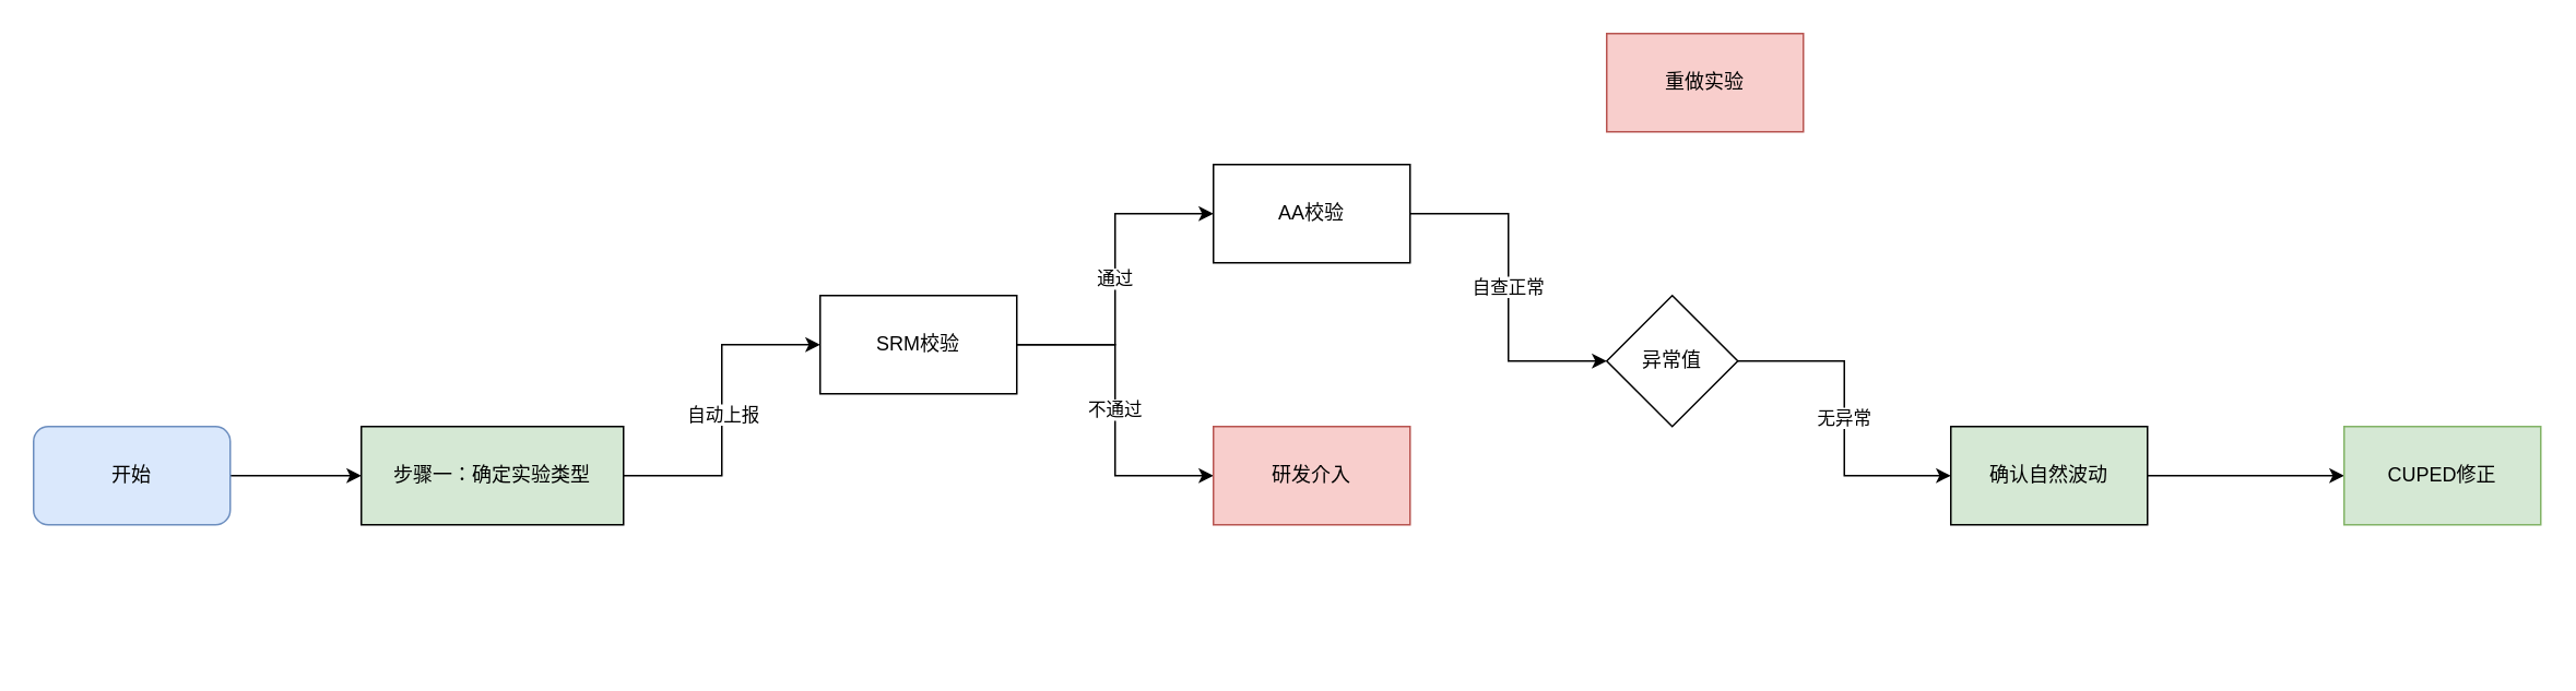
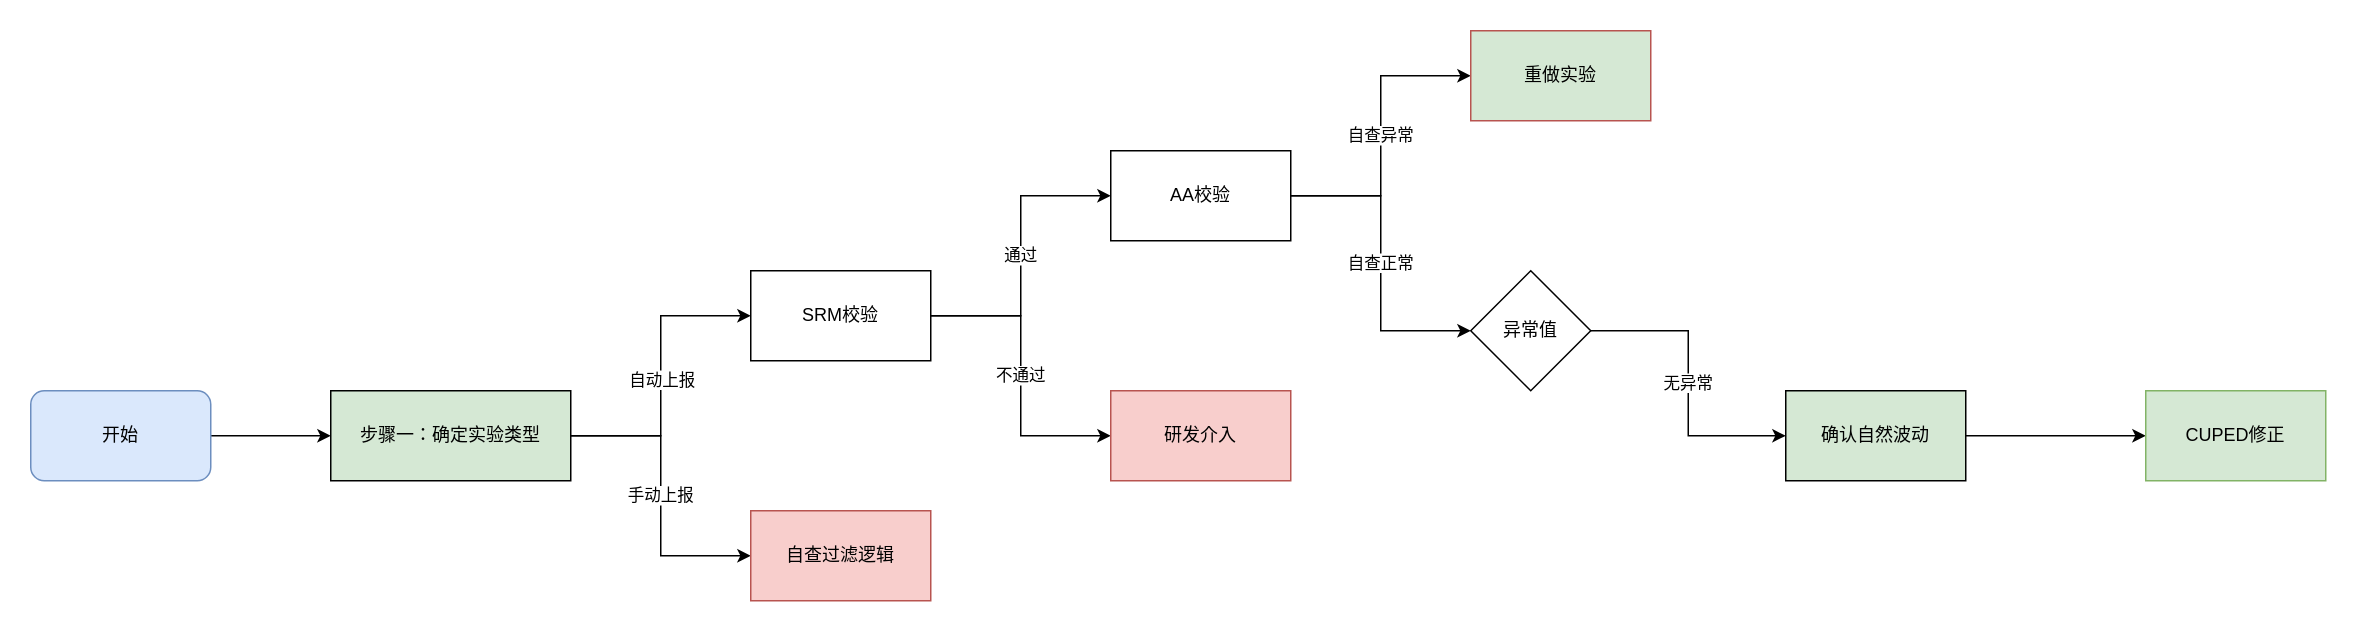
- <mxCell id="16" value="重做实验" style="rounded=0;whiteSpace=wrap;html=1;fillColor=#f8cecc;strokeColor=#b85450;" vertex="1" parent="1"><mxGeometry x="980" y="20" width="120" height="60" as="geometry" /></mxCell>
+ <mxCell id="16" value="重做实验" style="rounded=0;whiteSpace=wrap;html=1;fillColor=#d5e8d4;strokeColor=#b85450;" vertex="1" parent="1"><mxGeometry x="980" y="20" width="120" height="60" as="geometry" /></mxCell>
+ <mxCell id="12" value="自查异常" style="edgeStyle=orthogonalEdgeStyle;rounded=0;orthogonalLoop=1;jettySize=auto;html=1;exitX=1;exitY=0.5;exitDx=0;exitDy=0;entryX=0;entryY=0.5;entryDx=0;entryDy=0;" edge="1" parent="1" source="14" target="16"><mxGeometry relative="1" as="geometry" /></mxCell>
+ <mxCell id="6" value="手动上报" style="edgeStyle=orthogonalEdgeStyle;rounded=0;orthogonalLoop=1;jettySize=auto;html=1;exitX=1;exitY=0.5;exitDx=0;exitDy=0;entryX=0;entryY=0.5;entryDx=0;entryDy=0;" edge="1" parent="1" source="7" target="11"><mxGeometry relative="1" as="geometry" /></mxCell>
+ <mxCell id="11" value="自查过滤逻辑" style="rounded=0;whiteSpace=wrap;html=1;fillColor=#f8cecc;strokeColor=#b85450;" vertex="1" parent="1"><mxGeometry x="500" y="340" width="120" height="60" as="geometry" /></mxCell>
